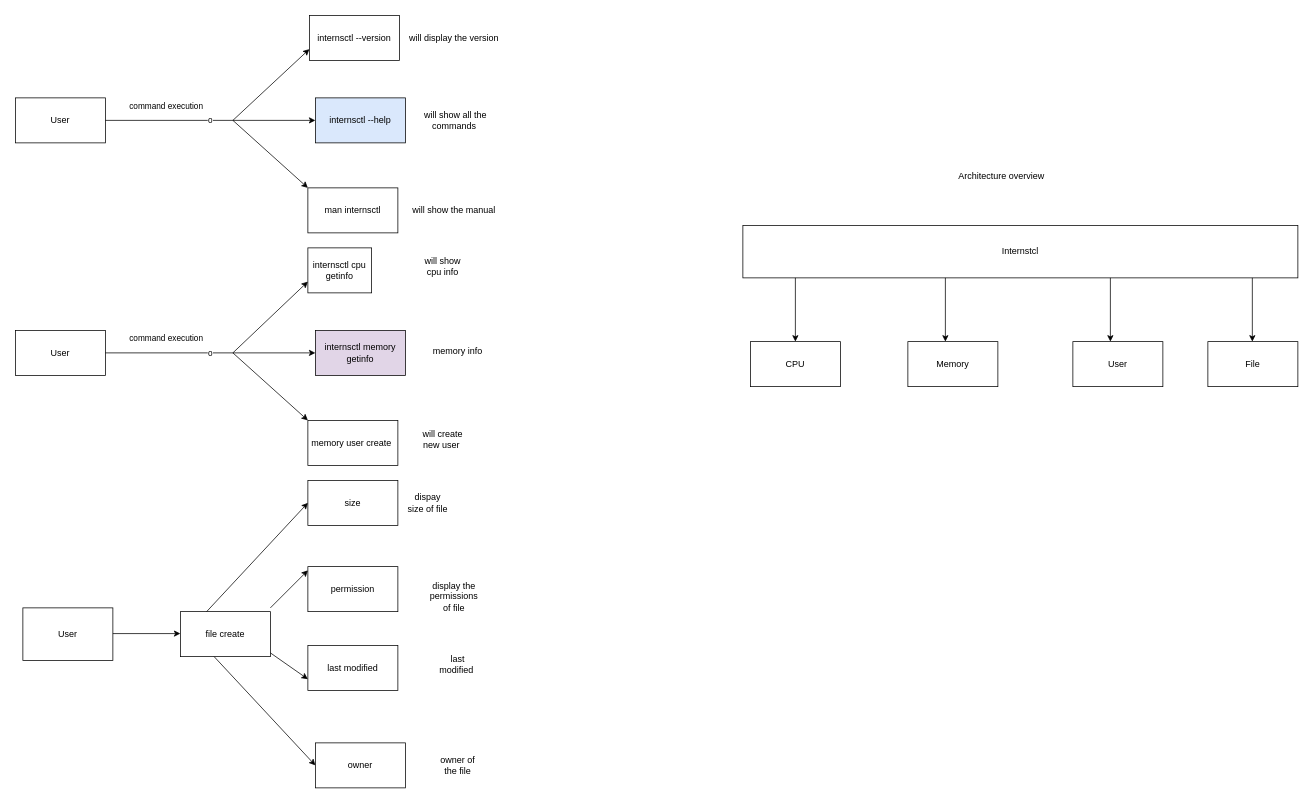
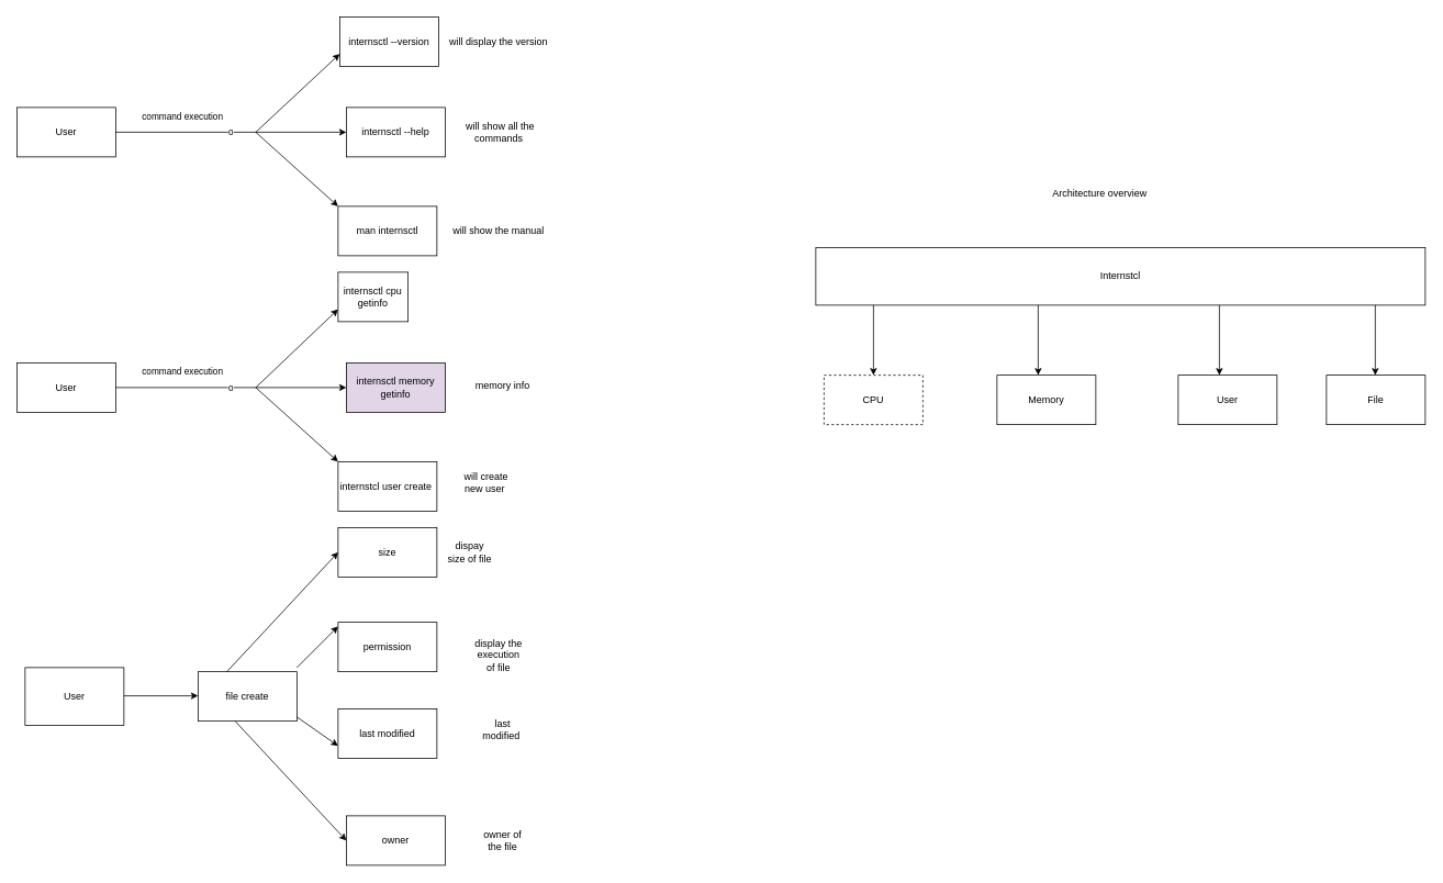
- <mxCell id="4" value="internsctl --help" style="rounded=0;whiteSpace=wrap;html=1;fillColor=#dae8fc;" vertex="1" parent="1"><mxGeometry x="420" y="130" width="120" height="60" as="geometry" /></mxCell>
+ <mxCell id="4" value="internsctl --help" style="rounded=0;whiteSpace=wrap;html=1;" vertex="1" parent="1"><mxGeometry x="420" y="130" width="120" height="60" as="geometry" /></mxCell>
- <mxCell id="32" value="will show cpu info" style="text;html=1;strokeColor=none;fillColor=none;align=center;verticalAlign=middle;whiteSpace=wrap;rounded=0;" vertex="1" parent="1"><mxGeometry x="560" y="340" width="60" height="30" as="geometry" /></mxCell>
- <mxCell id="40" value="CPU" style="rounded=0;whiteSpace=wrap;html=1;" vertex="1" parent="1"><mxGeometry x="1000" y="455" width="120" height="60" as="geometry" /></mxCell>
+ <mxCell id="40" value="CPU" style="rounded=0;whiteSpace=wrap;html=1;dashed=1;" vertex="1" parent="1"><mxGeometry x="1000" y="455" width="120" height="60" as="geometry" /></mxCell>
- <mxCell id="13" value="memory user create&amp;nbsp;" style="rounded=0;whiteSpace=wrap;html=1;" vertex="1" parent="1"><mxGeometry x="410" y="560" width="120" height="60" as="geometry" /></mxCell>
+ <mxCell id="13" value="internstcl user create&amp;nbsp;" style="rounded=0;whiteSpace=wrap;html=1;" vertex="1" parent="1"><mxGeometry x="410" y="560" width="120" height="60" as="geometry" /></mxCell>
- <mxCell id="36" value="display the permissions of file" style="text;html=1;strokeColor=none;fillColor=none;align=center;verticalAlign=middle;whiteSpace=wrap;rounded=0;" vertex="1" parent="1"><mxGeometry x="575" y="780" width="60" height="30" as="geometry" /></mxCell>
+ <mxCell id="36" value="display the execution of file" style="text;html=1;strokeColor=none;fillColor=none;align=center;verticalAlign=middle;whiteSpace=wrap;rounded=0;" vertex="1" parent="1"><mxGeometry x="575" y="780" width="60" height="30" as="geometry" /></mxCell>
